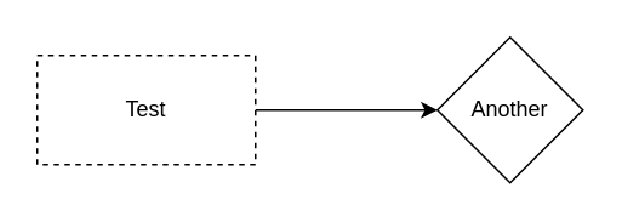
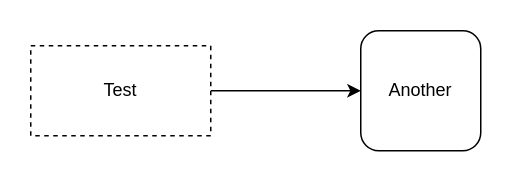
- <mxCell id="4" value="Another" style="rhombus;whiteSpace=wrap;html=1;rounded=0;" vertex="1" parent="1"><mxGeometry x="240" y="20" width="80" height="80" as="geometry" /></mxCell>
+ <mxCell id="4" value="Another" style="whiteSpace=wrap;html=1;rounded=1;" vertex="1" parent="1"><mxGeometry x="240" y="20" width="80" height="80" as="geometry" /></mxCell>
